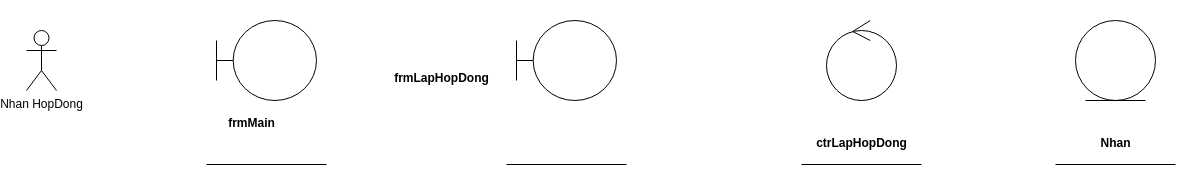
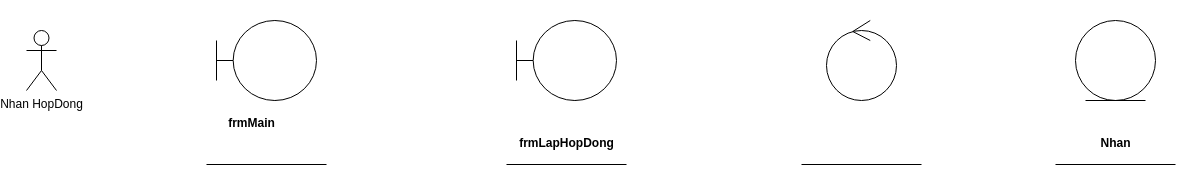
- <mxCell id="6" value="frmLapHopDong" style="text;align=center;fontStyle=1;verticalAlign=middle;spacingLeft=3;spacingRight=3;strokeColor=none;rotatable=0;points=[[0,0.5],[1,0.5]];portConstraint=eastwest;html=1;" vertex="1" parent="1"><mxGeometry x="395" y="65" width="80" height="26" as="geometry" /></mxCell>
+ <mxCell id="6" value="frmLapHopDong" style="text;align=center;fontStyle=1;verticalAlign=middle;spacingLeft=3;spacingRight=3;strokeColor=none;rotatable=0;points=[[0,0.5],[1,0.5]];portConstraint=eastwest;html=1;" vertex="1" parent="1"><mxGeometry x="520" y="130" width="80" height="26" as="geometry" /></mxCell>
- <mxCell id="7" value="ctrLapHopDong" style="text;align=center;fontStyle=1;verticalAlign=middle;spacingLeft=3;spacingRight=3;strokeColor=none;rotatable=0;points=[[0,0.5],[1,0.5]];portConstraint=eastwest;html=1;" vertex="1" parent="1"><mxGeometry x="815" y="130" width="80" height="26" as="geometry" /></mxCell>
